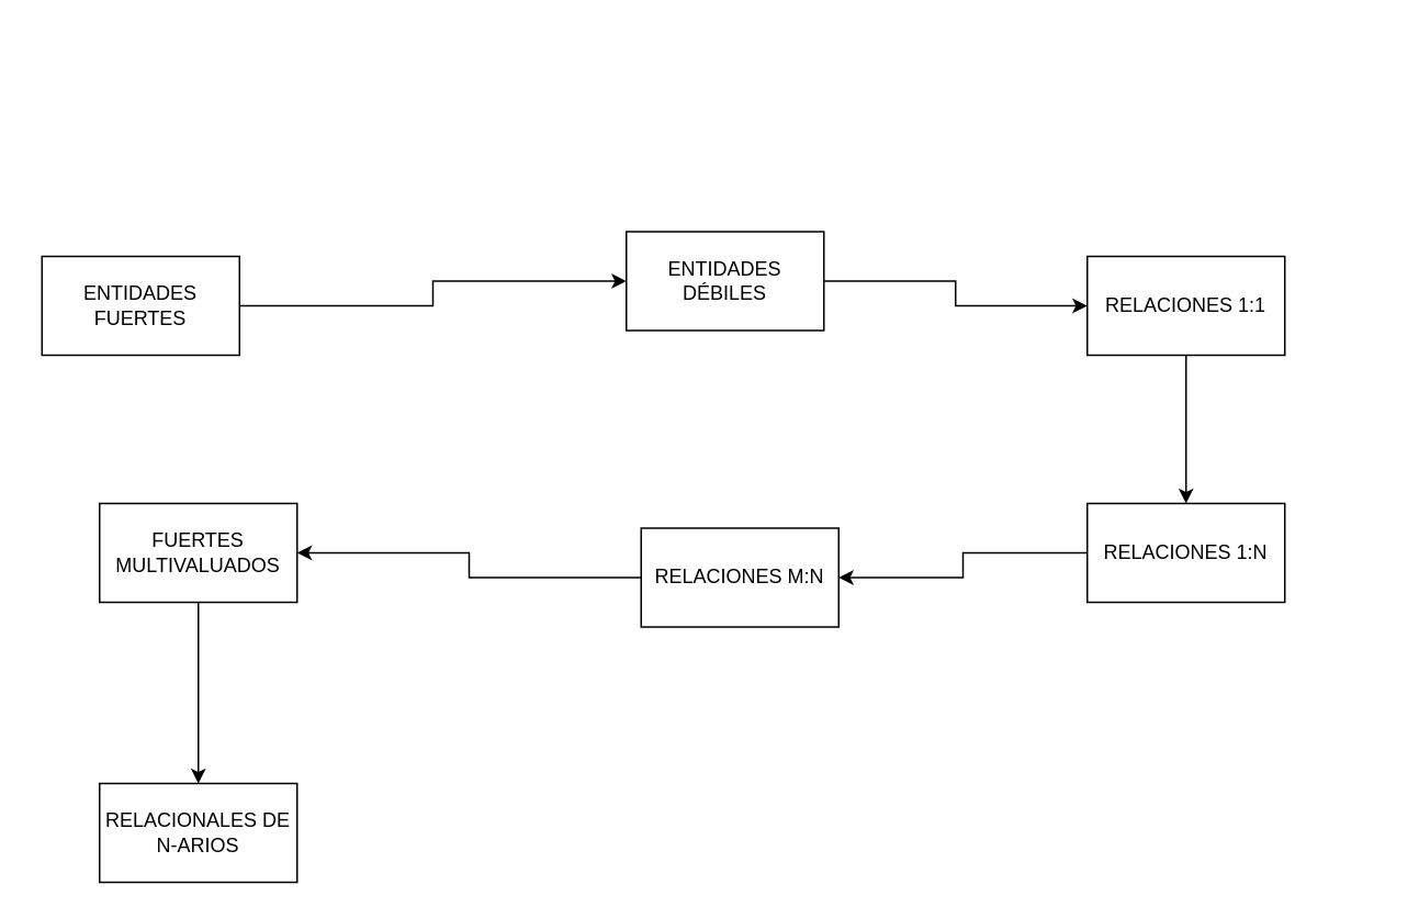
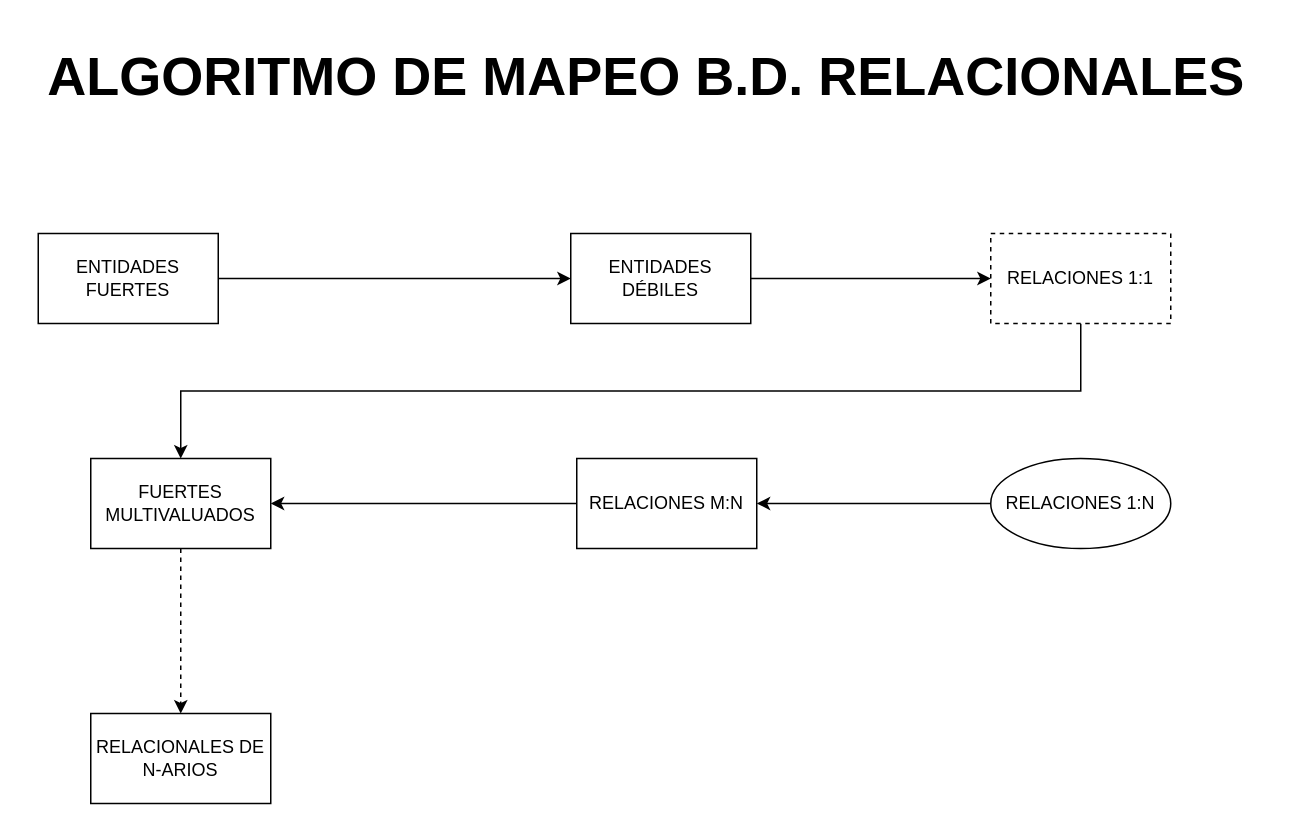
+ <mxCell id="15" value="&lt;font style=&quot;font-size: 36px;&quot;&gt;&lt;b&gt;ALGORITMO DE MAPEO B.D. RELACIONALES&lt;/b&gt;&lt;/font&gt;" style="text;html=1;align=center;verticalAlign=middle;resizable=0;points=[];autosize=1;strokeColor=none;fillColor=none;" vertex="1" parent="1"><mxGeometry x="20" y="20" width="820" height="60" as="geometry" /></mxCell>
- <mxCell id="5" value="ENTIDADES DÉBILES" style="rounded=0;whiteSpace=wrap;html=1;" vertex="1" parent="1"><mxGeometry x="380" y="140" width="120" height="60" as="geometry" /></mxCell>
+ <mxCell id="5" value="ENTIDADES DÉBILES" style="rounded=0;whiteSpace=wrap;html=1;" vertex="1" parent="1"><mxGeometry x="380" y="155" width="120" height="60" as="geometry" /></mxCell>
- <mxCell id="7" value="RELACIONES 1:1" style="rounded=0;whiteSpace=wrap;html=1;" vertex="1" parent="1"><mxGeometry x="660" y="155" width="120" height="60" as="geometry" /></mxCell>
+ <mxCell id="7" value="RELACIONES 1:1" style="rounded=0;whiteSpace=wrap;html=1;dashed=1;" vertex="1" parent="1"><mxGeometry x="660" y="155" width="120" height="60" as="geometry" /></mxCell>
- <mxCell id="6" style="edgeStyle=orthogonalEdgeStyle;rounded=0;orthogonalLoop=1;jettySize=auto;html=1;exitX=0.5;exitY=1;exitDx=0;exitDy=0;entryX=0.5;entryY=0;entryDx=0;entryDy=0;" edge="1" parent="1" source="7" target="9"><mxGeometry relative="1" as="geometry" /></mxCell>
+ <mxCell id="6" style="edgeStyle=orthogonalEdgeStyle;rounded=0;orthogonalLoop=1;jettySize=auto;html=1;exitX=0.5;exitY=1;exitDx=0;exitDy=0;" edge="1" parent="1" source="7" target="13"><mxGeometry relative="1" as="geometry" /></mxCell>
- <mxCell id="9" value="RELACIONES 1:N" style="rounded=0;whiteSpace=wrap;html=1;" vertex="1" parent="1"><mxGeometry x="660" y="305" width="120" height="60" as="geometry" /></mxCell>
+ <mxCell id="9" value="RELACIONES 1:N" style="ellipse;whiteSpace=wrap;html=1;" vertex="1" parent="1"><mxGeometry x="660" y="305" width="120" height="60" as="geometry" /></mxCell>
- <mxCell id="11" value="RELACIONES M:N" style="rounded=0;whiteSpace=wrap;html=1;" vertex="1" parent="1"><mxGeometry x="389" y="320" width="120" height="60" as="geometry" /></mxCell>
+ <mxCell id="11" value="RELACIONES M:N" style="rounded=0;whiteSpace=wrap;html=1;" vertex="1" parent="1"><mxGeometry x="384" y="305" width="120" height="60" as="geometry" /></mxCell>
- <mxCell id="12" style="edgeStyle=orthogonalEdgeStyle;rounded=0;orthogonalLoop=1;jettySize=auto;html=1;exitX=0.5;exitY=1;exitDx=0;exitDy=0;entryX=0.5;entryY=0;entryDx=0;entryDy=0;" edge="1" parent="1" source="13" target="14"><mxGeometry relative="1" as="geometry" /></mxCell>
+ <mxCell id="12" style="edgeStyle=orthogonalEdgeStyle;rounded=0;orthogonalLoop=1;jettySize=auto;html=1;exitX=0.5;exitY=1;exitDx=0;exitDy=0;entryX=0.5;entryY=0;entryDx=0;entryDy=0;dashed=1;" edge="1" parent="1" source="13" target="14"><mxGeometry relative="1" as="geometry" /></mxCell>
